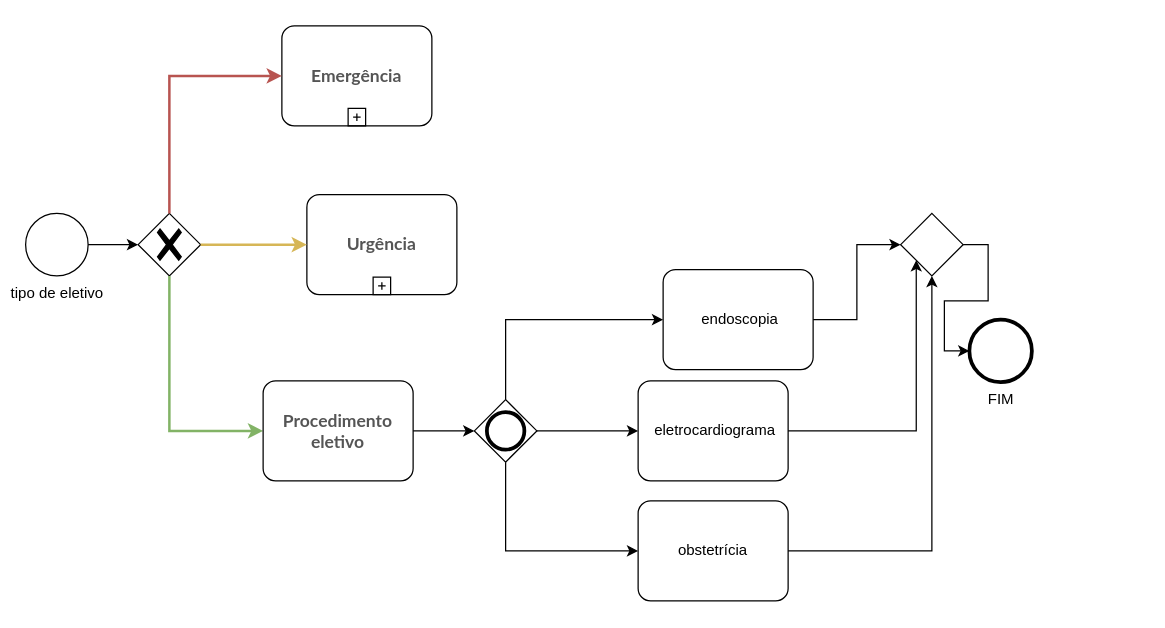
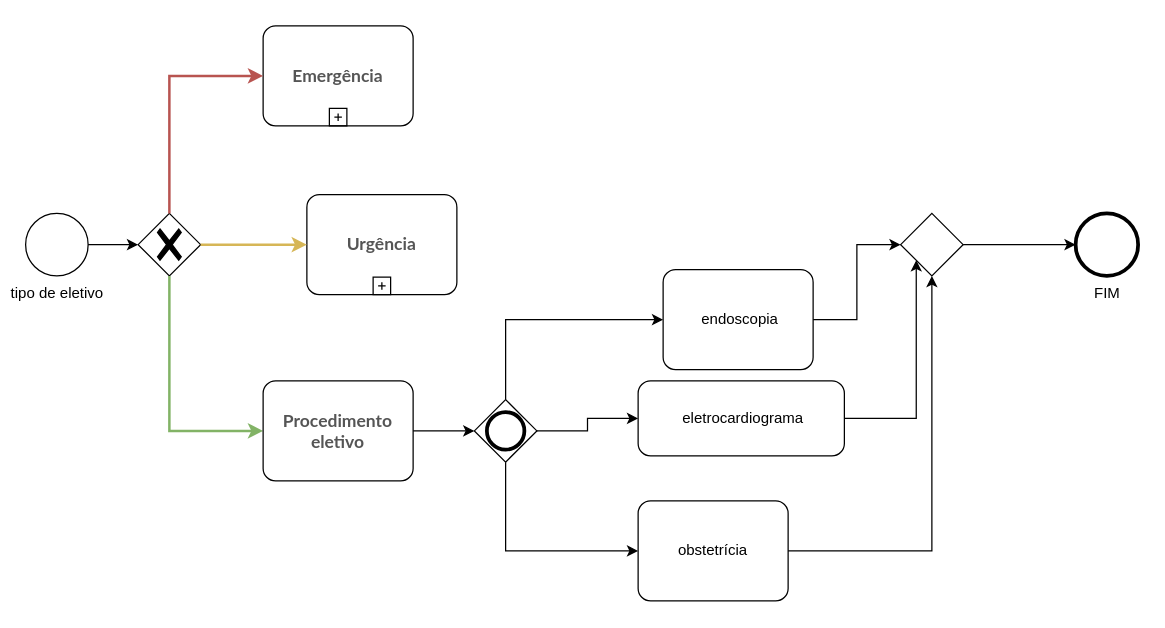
- <mxCell id="4" value="&lt;strong style=&quot;color: rgb(85, 85, 85); font-family: Lato; font-size: 14px; text-align: start; background-color: rgb(255, 255, 255);&quot;&gt;Emergência&lt;/strong&gt;" style="points=[[0.25,0,0],[0.5,0,0],[0.75,0,0],[1,0.25,0],[1,0.5,0],[1,0.75,0],[0.75,1,0],[0.5,1,0],[0.25,1,0],[0,0.75,0],[0,0.5,0],[0,0.25,0]];shape=mxgraph.bpmn.task;whiteSpace=wrap;rectStyle=rounded;size=10;html=1;container=1;expand=0;collapsible=0;taskMarker=abstract;isLoopSub=1;" vertex="1" parent="1"><mxGeometry x="225" y="20" width="120" height="80" as="geometry" /></mxCell>
+ <mxCell id="4" value="&lt;strong style=&quot;color: rgb(85, 85, 85); font-family: Lato; font-size: 14px; text-align: start; background-color: rgb(255, 255, 255);&quot;&gt;Emergência&lt;/strong&gt;" style="points=[[0.25,0,0],[0.5,0,0],[0.75,0,0],[1,0.25,0],[1,0.5,0],[1,0.75,0],[0.75,1,0],[0.5,1,0],[0.25,1,0],[0,0.75,0],[0,0.5,0],[0,0.25,0]];shape=mxgraph.bpmn.task;whiteSpace=wrap;rectStyle=rounded;size=10;html=1;container=1;expand=0;collapsible=0;taskMarker=abstract;isLoopSub=1;" vertex="1" parent="1"><mxGeometry x="210" y="20" width="120" height="80" as="geometry" /></mxCell>
- <mxCell id="20" value="FIM" style="points=[[0.145,0.145,0],[0.5,0,0],[0.855,0.145,0],[1,0.5,0],[0.855,0.855,0],[0.5,1,0],[0.145,0.855,0],[0,0.5,0]];shape=mxgraph.bpmn.event;html=1;verticalLabelPosition=bottom;labelBackgroundColor=#ffffff;verticalAlign=top;align=center;perimeter=ellipsePerimeter;outlineConnect=0;aspect=fixed;outline=end;symbol=terminate2;" vertex="1" parent="1"><mxGeometry x="775" y="255" width="50" height="50" as="geometry" /></mxCell>
+ <mxCell id="20" value="FIM" style="points=[[0.145,0.145,0],[0.5,0,0],[0.855,0.145,0],[1,0.5,0],[0.855,0.855,0],[0.5,1,0],[0.145,0.855,0],[0,0.5,0]];shape=mxgraph.bpmn.event;html=1;verticalLabelPosition=bottom;labelBackgroundColor=#ffffff;verticalAlign=top;align=center;perimeter=ellipsePerimeter;outlineConnect=0;aspect=fixed;outline=end;symbol=terminate2;" vertex="1" parent="1"><mxGeometry x="860" y="170" width="50" height="50" as="geometry" /></mxCell>
- <mxCell id="14" value="&amp;nbsp;eletrocardiograma" style="points=[[0.25,0,0],[0.5,0,0],[0.75,0,0],[1,0.25,0],[1,0.5,0],[1,0.75,0],[0.75,1,0],[0.5,1,0],[0.25,1,0],[0,0.75,0],[0,0.5,0],[0,0.25,0]];shape=mxgraph.bpmn.task;whiteSpace=wrap;rectStyle=rounded;size=10;html=1;container=1;expand=0;collapsible=0;taskMarker=abstract;" vertex="1" parent="1"><mxGeometry x="510" y="304" width="120" height="80" as="geometry" /></mxCell>
+ <mxCell id="14" value="&amp;nbsp;eletrocardiograma" style="points=[[0.25,0,0],[0.5,0,0],[0.75,0,0],[1,0.25,0],[1,0.5,0],[1,0.75,0],[0.75,1,0],[0.5,1,0],[0.25,1,0],[0,0.75,0],[0,0.5,0],[0,0.25,0]];shape=mxgraph.bpmn.task;whiteSpace=wrap;rectStyle=rounded;size=10;html=1;container=1;expand=0;collapsible=0;taskMarker=abstract;" vertex="1" parent="1"><mxGeometry x="510" y="304" width="165" height="60" as="geometry" /></mxCell>
